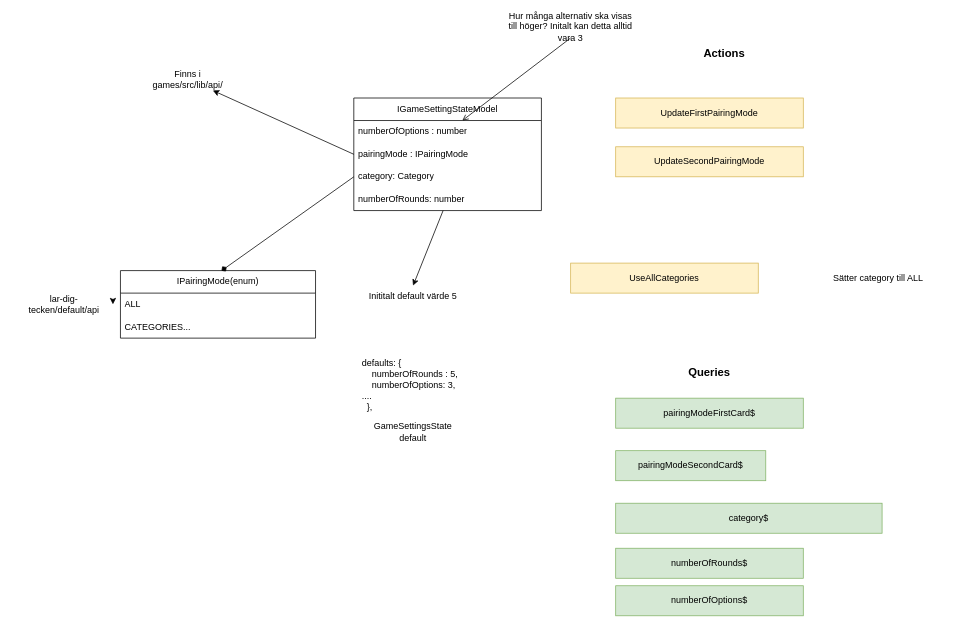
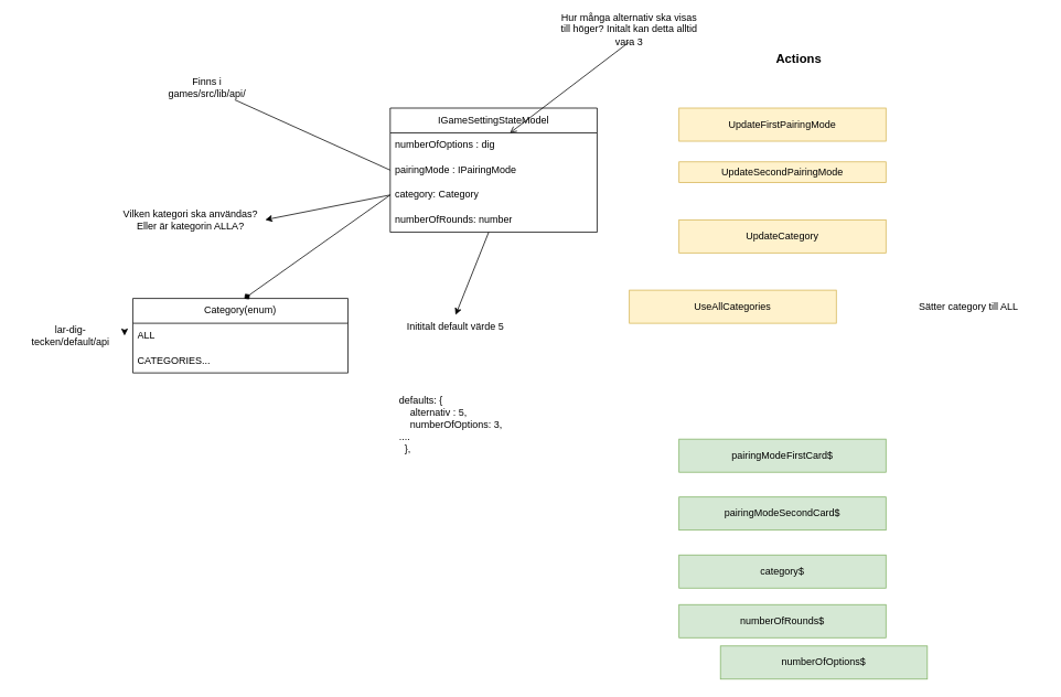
- <mxCell id="7" value="" style="endArrow=classic;html=1;rounded=0;exitX=0;exitY=0.5;exitDx=0;exitDy=0;" edge="1" parent="1" source="4" target="8"><mxGeometry width="50" height="50" relative="1" as="geometry"><mxPoint x="290" y="190" as="sourcePoint" /><mxPoint x="480" y="210" as="targetPoint" /></mxGeometry></mxCell>
+ <mxCell id="7" value="" style="endArrow=none;html=1;rounded=0;exitX=0;exitY=0.5;exitDx=0;exitDy=0;" edge="1" parent="1" source="4" target="8"><mxGeometry width="50" height="50" relative="1" as="geometry"><mxPoint x="290" y="190" as="sourcePoint" /><mxPoint x="480" y="210" as="targetPoint" /></mxGeometry></mxCell>
- <mxCell id="3" value="numberOfOptions : number" style="text;strokeColor=none;fillColor=none;align=left;verticalAlign=middle;spacingLeft=4;spacingRight=4;overflow=hidden;points=[[0,0.5],[1,0.5]];portConstraint=eastwest;rotatable=0;whiteSpace=wrap;html=1;" vertex="1" parent="2"><mxGeometry y="30" width="250" height="30" as="geometry" /></mxCell>
+ <mxCell id="3" value="numberOfOptions : dig" style="text;strokeColor=none;fillColor=none;align=left;verticalAlign=middle;spacingLeft=4;spacingRight=4;overflow=hidden;points=[[0,0.5],[1,0.5]];portConstraint=eastwest;rotatable=0;whiteSpace=wrap;html=1;" vertex="1" parent="2"><mxGeometry y="30" width="250" height="30" as="geometry" /></mxCell>
- <mxCell id="22" value="UpdateSecond&lt;span style=&quot;background-color: transparent; color: light-dark(rgb(0, 0, 0), rgb(255, 255, 255));&quot;&gt;PairingMode&lt;/span&gt;" style="text;html=1;align=center;verticalAlign=middle;whiteSpace=wrap;rounded=0;fillColor=#fff2cc;strokeColor=#d6b656;" vertex="1" parent="1"><mxGeometry x="820" y="195" width="250" height="40" as="geometry" /></mxCell>
+ <mxCell id="22" value="UpdateSecond&lt;span style=&quot;background-color: transparent; color: light-dark(rgb(0, 0, 0), rgb(255, 255, 255));&quot;&gt;PairingMode&lt;/span&gt;" style="text;html=1;align=center;verticalAlign=middle;whiteSpace=wrap;rounded=0;fillColor=#fff2cc;strokeColor=#d6b656;" vertex="1" parent="1"><mxGeometry x="820" y="195" width="250" height="25" as="geometry" /></mxCell>
+ <mxCell id="17" value="" style="endArrow=classic;html=1;rounded=0;entryX=1;entryY=0.5;entryDx=0;entryDy=0;exitX=0;exitY=0.5;exitDx=0;exitDy=0;" edge="1" parent="1" source="5" target="16"><mxGeometry width="50" height="50" relative="1" as="geometry"><mxPoint x="390" y="390" as="sourcePoint" /><mxPoint x="440" y="340" as="targetPoint" /></mxGeometry></mxCell>
+ <mxCell id="16" value="Vilken kategori ska användas? Eller är kategorin ALLA?" style="text;html=1;align=center;verticalAlign=middle;whiteSpace=wrap;rounded=0;" vertex="1" parent="1"><mxGeometry x="140" y="250" width="180" height="30" as="geometry" /></mxCell>
+ <mxCell id="23" value="UpdateCategory" style="text;html=1;align=center;verticalAlign=middle;whiteSpace=wrap;rounded=0;fillColor=#fff2cc;strokeColor=#d6b656;" vertex="1" parent="1"><mxGeometry x="820" y="265" width="250" height="40" as="geometry" /></mxCell>
- <mxCell id="11" value="IPairingMode(enum)" style="swimlane;fontStyle=0;childLayout=stackLayout;horizontal=1;startSize=30;horizontalStack=0;resizeParent=1;resizeParentMax=0;resizeLast=0;collapsible=1;marginBottom=0;whiteSpace=wrap;html=1;" vertex="1" parent="1"><mxGeometry x="160" y="360" width="260" height="90" as="geometry" /></mxCell>
+ <mxCell id="11" value="Category(enum)" style="swimlane;fontStyle=0;childLayout=stackLayout;horizontal=1;startSize=30;horizontalStack=0;resizeParent=1;resizeParentMax=0;resizeLast=0;collapsible=1;marginBottom=0;whiteSpace=wrap;html=1;" vertex="1" parent="1"><mxGeometry x="160" y="360" width="260" height="90" as="geometry" /></mxCell>
- <mxCell id="25" value="Queries" style="text;html=1;align=center;verticalAlign=middle;whiteSpace=wrap;rounded=0;fontStyle=1;fontSize=15;" vertex="1" parent="1"><mxGeometry x="915" y="480" width="60" height="30" as="geometry" /></mxCell>
- <mxCell id="30" value="defaults: {&#10;    numberOfRounds : 5,&#10;    numberOfOptions: 3,&#10;....&#10;  }," style="text;whiteSpace=wrap;" vertex="1" parent="1"><mxGeometry x="480" y="470" width="160" height="80" as="geometry" /></mxCell>
+ <mxCell id="30" value="defaults: {&#10;    alternativ : 5,&#10;    numberOfOptions: 3,&#10;....&#10;  }," style="text;whiteSpace=wrap;" vertex="1" parent="1"><mxGeometry x="480" y="470" width="160" height="80" as="geometry" /></mxCell>
- <mxCell id="31" value="GameSettingsState default" style="text;html=1;align=center;verticalAlign=middle;whiteSpace=wrap;rounded=0;" vertex="1" parent="1"><mxGeometry x="485" y="560" width="130" height="30" as="geometry" /></mxCell>
- <mxCell id="27" value="pairingModeSecondCard$" style="text;html=1;align=center;verticalAlign=middle;whiteSpace=wrap;rounded=0;fillColor=#d5e8d4;strokeColor=#82b366;" vertex="1" parent="1"><mxGeometry x="820" y="600" width="200" height="40" as="geometry" /></mxCell>
+ <mxCell id="27" value="pairingModeSecondCard$" style="text;html=1;align=center;verticalAlign=middle;whiteSpace=wrap;rounded=0;fillColor=#d5e8d4;strokeColor=#82b366;" vertex="1" parent="1"><mxGeometry x="820" y="600" width="250" height="40" as="geometry" /></mxCell>
- <mxCell id="28" value="category$" style="text;html=1;align=center;verticalAlign=middle;whiteSpace=wrap;rounded=0;fillColor=#d5e8d4;strokeColor=#82b366;" vertex="1" parent="1"><mxGeometry x="820" y="670" width="355" height="40" as="geometry" /></mxCell>
+ <mxCell id="28" value="category$" style="text;html=1;align=center;verticalAlign=middle;whiteSpace=wrap;rounded=0;fillColor=#d5e8d4;strokeColor=#82b366;" vertex="1" parent="1"><mxGeometry x="820" y="670" width="250" height="40" as="geometry" /></mxCell>
- <mxCell id="32" value="numberOfOptions$" style="text;html=1;align=center;verticalAlign=middle;whiteSpace=wrap;rounded=0;fillColor=#d5e8d4;strokeColor=#82b366;" vertex="1" parent="1"><mxGeometry x="820" y="780" width="250" height="40" as="geometry" /></mxCell>
+ <mxCell id="32" value="numberOfOptions$" style="text;html=1;align=center;verticalAlign=middle;whiteSpace=wrap;rounded=0;fillColor=#d5e8d4;strokeColor=#82b366;" vertex="1" parent="1"><mxGeometry x="870" y="780" width="250" height="40" as="geometry" /></mxCell>
